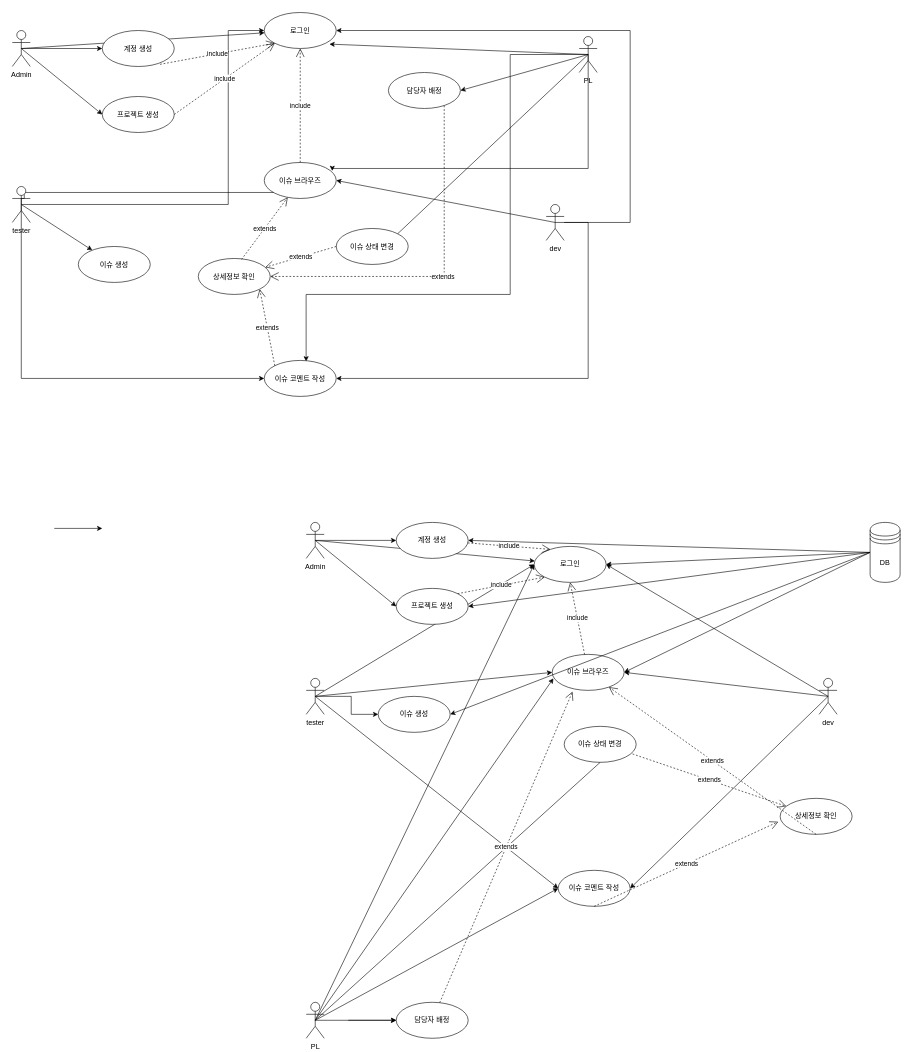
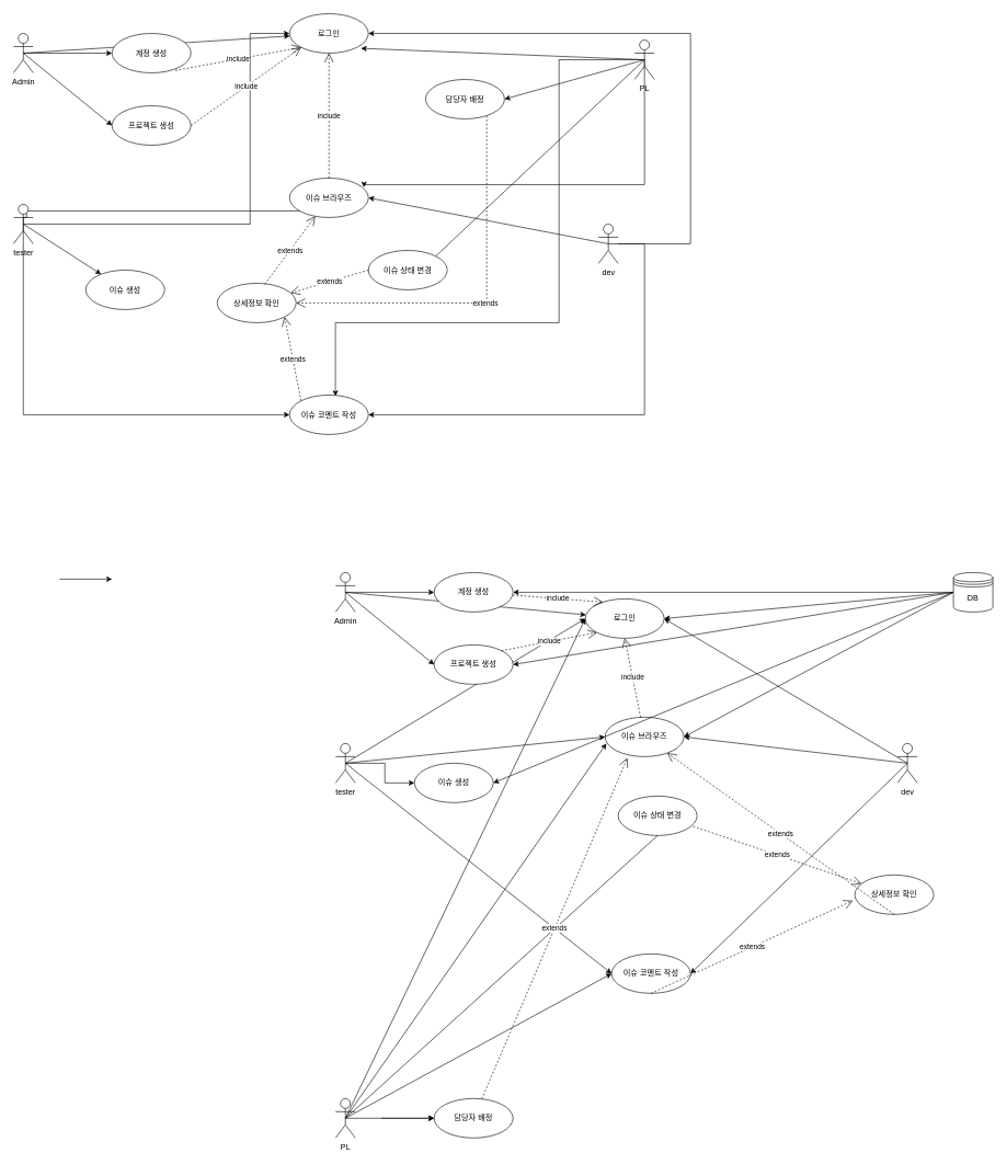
- <mxCell id="68" value="DB" style="shape=datastore;whiteSpace=wrap;html=1;" vertex="1" parent="1"><mxGeometry x="1450" y="870" width="50" height="100" as="geometry" /></mxCell>
+ <mxCell id="68" value="DB" style="shape=datastore;whiteSpace=wrap;html=1;" vertex="1" parent="1"><mxGeometry x="1450" y="870" width="60" height="60" as="geometry" /></mxCell>
